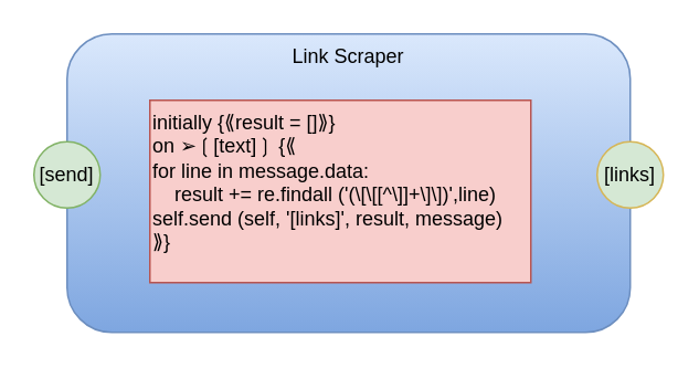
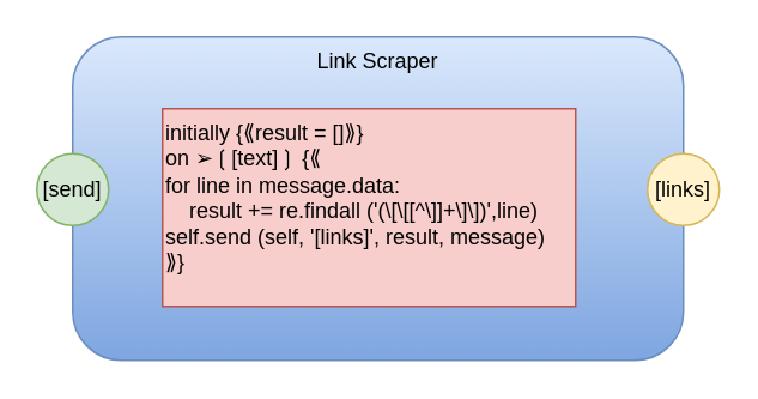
- <mxCell id="4" value="[links]" style="ellipse;whiteSpace=wrap;html=1;aspect=fixed;fillColor=#d5e8d4;strokeColor=#d6b656;" vertex="1" parent="1"><mxGeometry x="360" y="85" width="40" height="40" as="geometry" /></mxCell>
+ <mxCell id="4" value="[links]" style="ellipse;whiteSpace=wrap;html=1;aspect=fixed;fillColor=#fff2cc;strokeColor=#d6b656;" vertex="1" parent="1"><mxGeometry x="360" y="85" width="40" height="40" as="geometry" /></mxCell>
